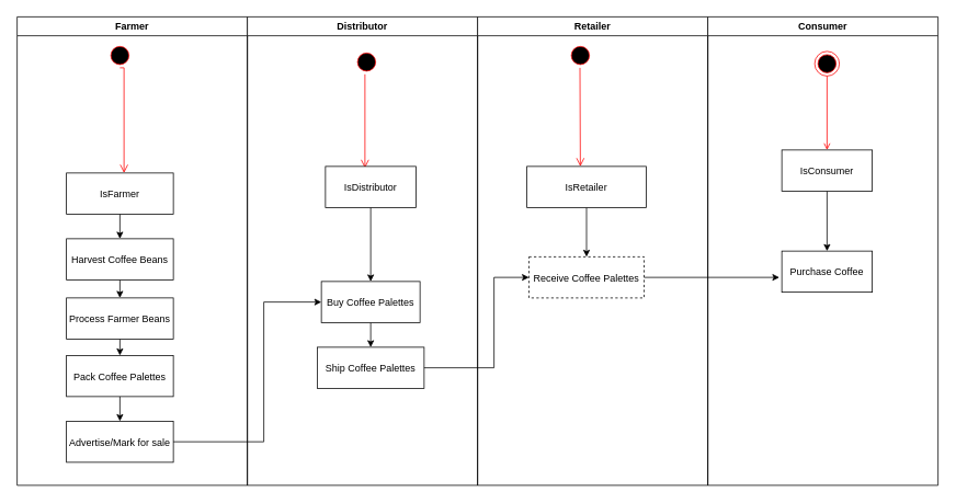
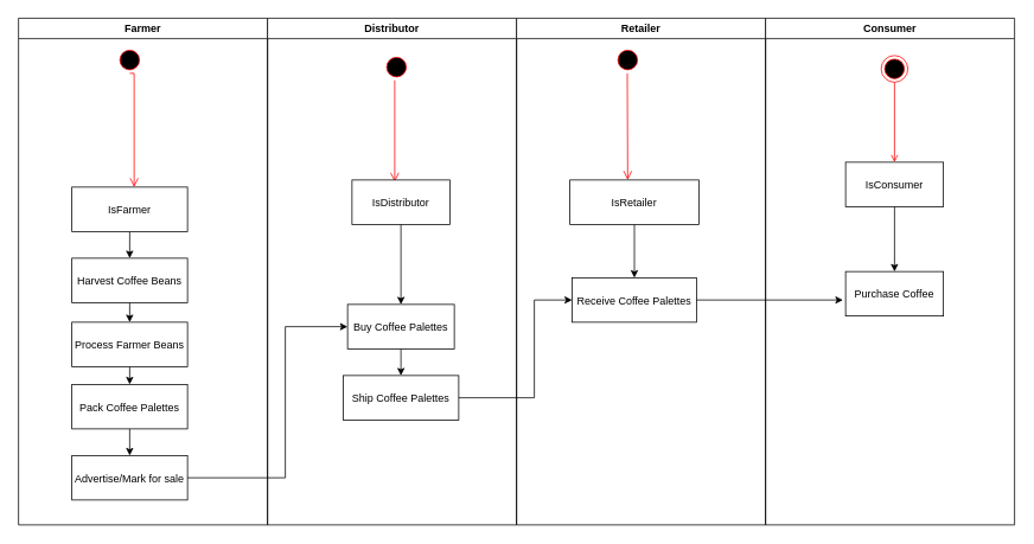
- <mxCell id="24" value="Receive Coffee Palettes" style="dashed=1;" parent="22" vertex="1"><mxGeometry x="62.5" y="292" width="140" height="50" as="geometry" /></mxCell>
+ <mxCell id="24" value="Receive Coffee Palettes" style="" parent="22" vertex="1"><mxGeometry x="62.5" y="292" width="140" height="50" as="geometry" /></mxCell>
